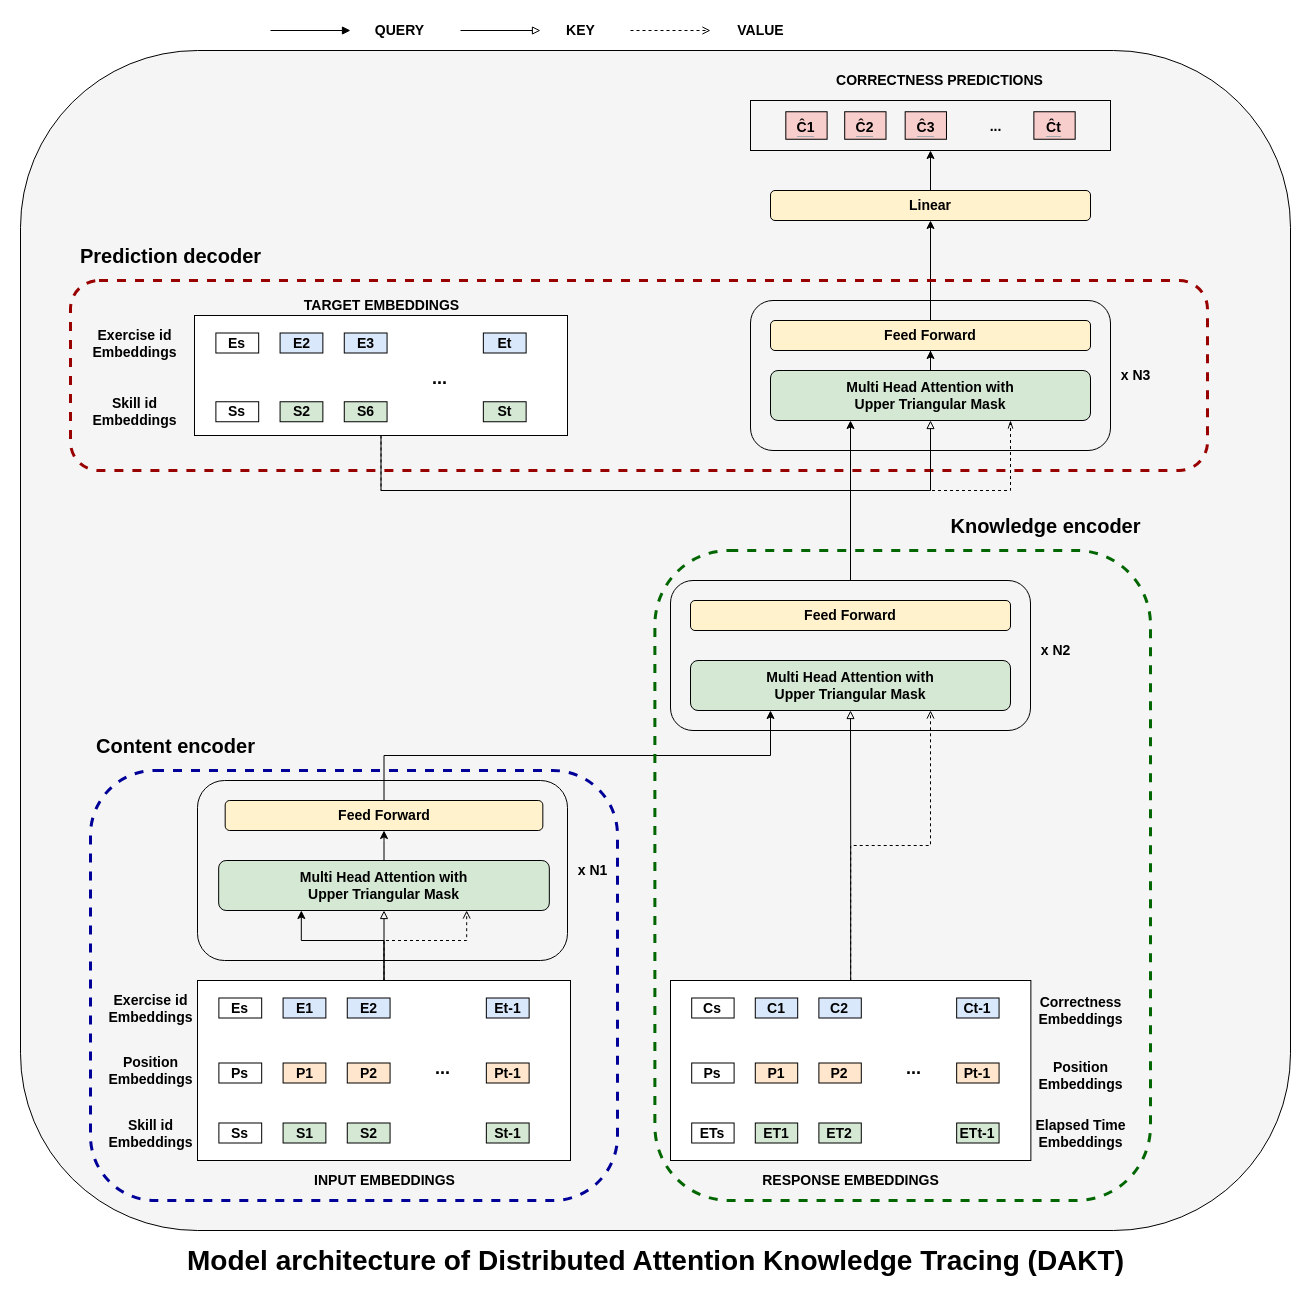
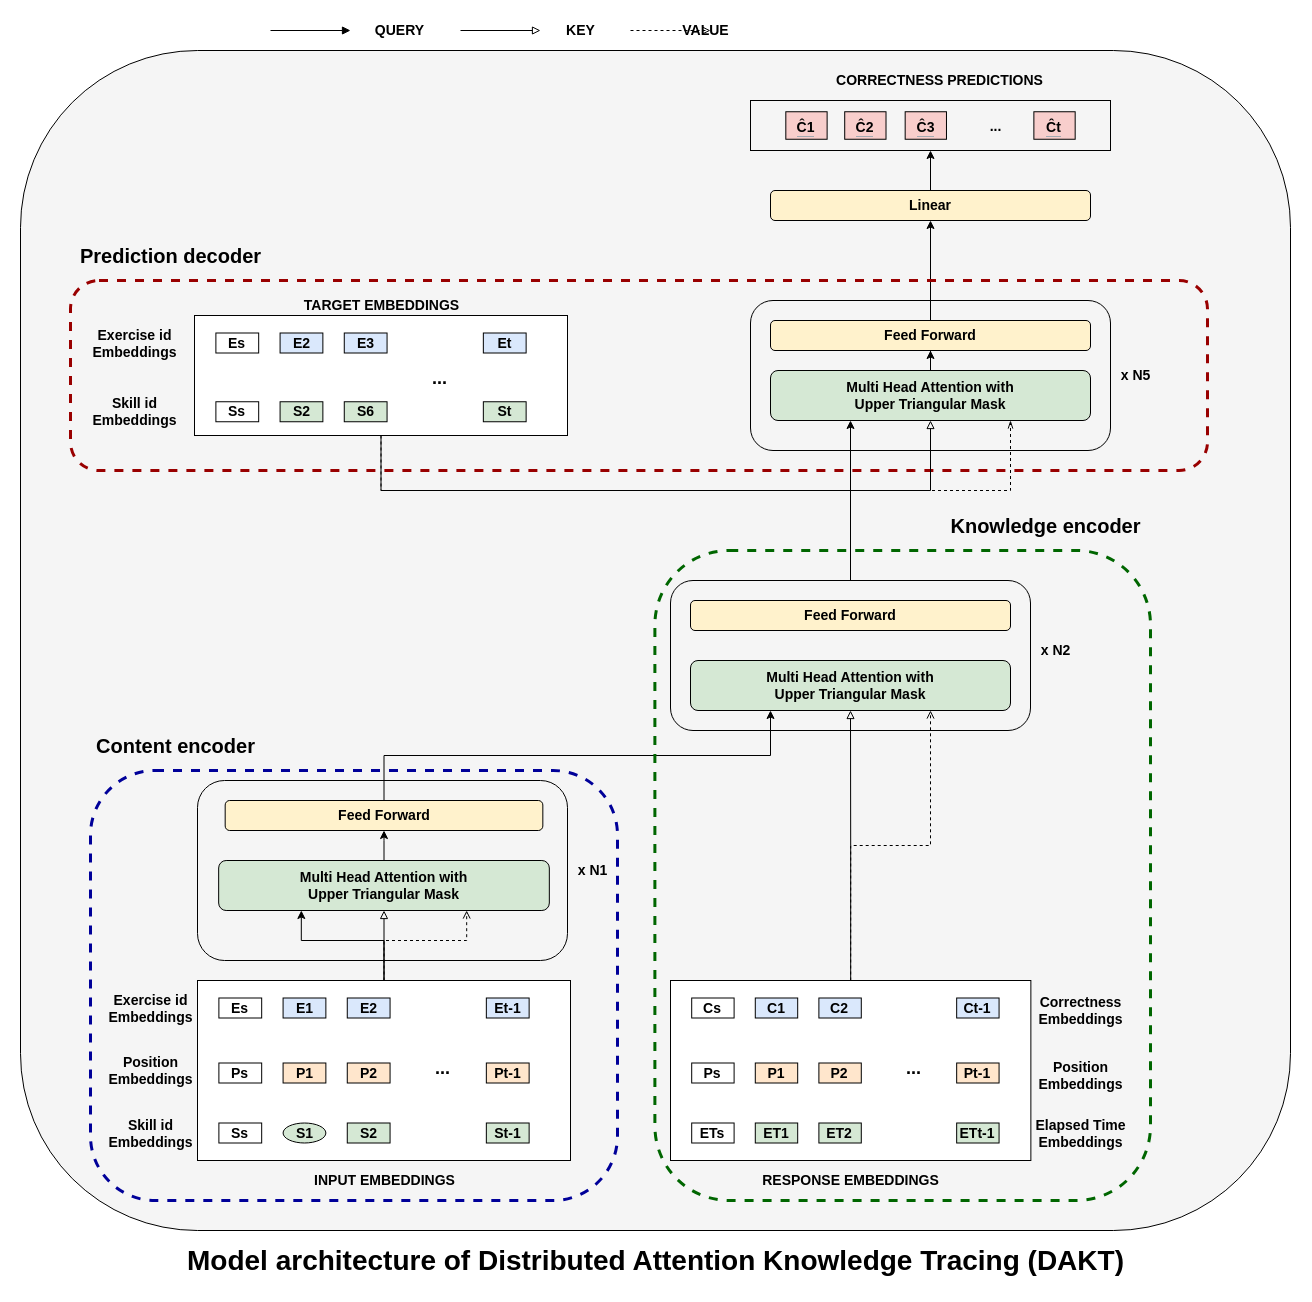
- <mxCell id="78" value="VALUE" style="text;html=1;align=center;verticalAlign=middle;resizable=0;points=[];autosize=1;strokeColor=none;fillColor=none;fontSize=14;fontStyle=1" parent="1" vertex="1"><mxGeometry x="730.46" y="20" width="60" height="20" as="geometry" /></mxCell>
+ <mxCell id="78" value="VALUE" style="text;html=1;align=center;verticalAlign=middle;resizable=0;points=[];autosize=1;strokeColor=none;fillColor=none;fontSize=14;fontStyle=1" parent="1" vertex="1"><mxGeometry x="675.46" y="20" width="60" height="20" as="geometry" /></mxCell>
- <mxCell id="80" value="x N3" style="text;html=1;align=center;verticalAlign=middle;resizable=0;points=[];autosize=1;strokeColor=none;fillColor=none;fontStyle=1;fontSize=14;" vertex="1" parent="1"><mxGeometry x="1109.998" y="365" width="50" height="20" as="geometry" /></mxCell>
+ <mxCell id="80" value="x N5" style="text;html=1;align=center;verticalAlign=middle;resizable=0;points=[];autosize=1;strokeColor=none;fillColor=none;fontStyle=1;fontSize=14;" vertex="1" parent="1"><mxGeometry x="1109.998" y="365" width="50" height="20" as="geometry" /></mxCell>
- <mxCell id="18" value="S1" style="rounded=0;whiteSpace=wrap;html=1;fillColor=#d5e8d4;strokeColor=#000000;fontSize=14;fontStyle=1;sketch=0;" parent="10" vertex="1"><mxGeometry x="192.58" y="142.5" width="42.791" height="20" as="geometry" /></mxCell>
+ <mxCell id="18" value="S1" style="ellipse;whiteSpace=wrap;html=1;fillColor=#d5e8d4;strokeColor=#000000;fontSize=14;fontStyle=1;sketch=0;" parent="10" vertex="1"><mxGeometry x="192.58" y="142.5" width="42.791" height="20" as="geometry" /></mxCell>
